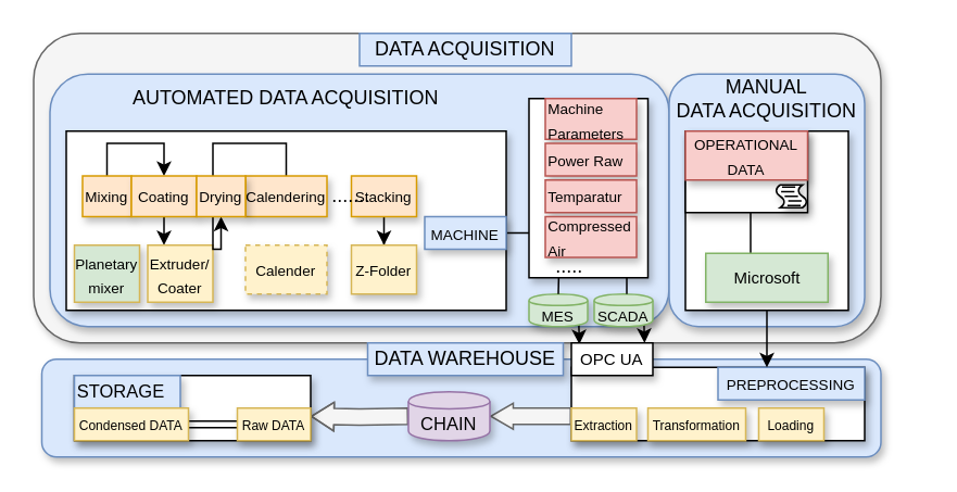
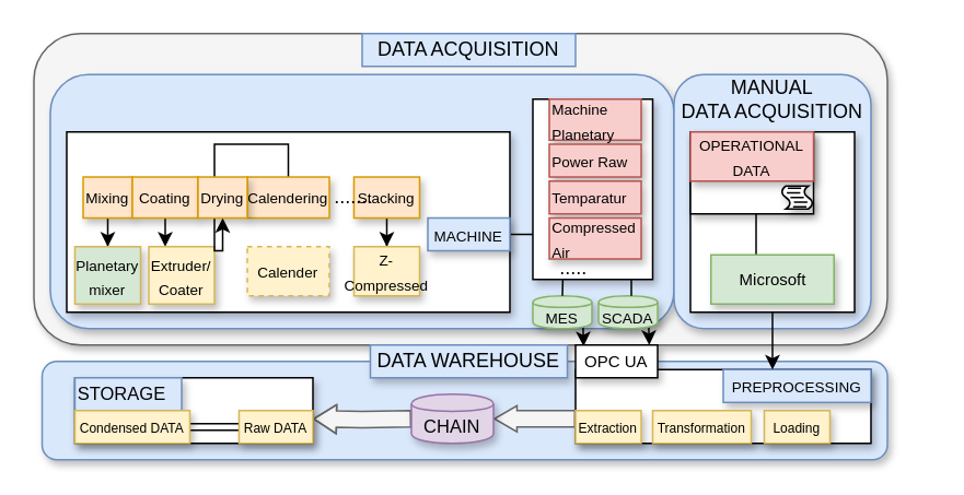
- <mxCell id="5" value="AUTOMATED DATA ACQUISITION" style="text;html=1;strokeColor=none;fillColor=none;align=center;verticalAlign=middle;whiteSpace=wrap;rounded=0;" vertex="1" parent="1"><mxGeometry x="70" y="50" width="210" height="20" as="geometry" /></mxCell>
- <mxCell id="32" value="&lt;font style=&quot;font-size: 9px&quot;&gt;Machine&lt;br&gt;Parameters&lt;/font&gt;" style="text;html=1;strokeColor=#b85450;fillColor=#f8cecc;align=left;verticalAlign=middle;whiteSpace=wrap;rounded=0;shadow=1;" vertex="1" parent="1"><mxGeometry x="334" y="60" width="56" height="25" as="geometry" /></mxCell>
+ <mxCell id="32" value="&lt;font style=&quot;font-size: 9px&quot;&gt;Machine&lt;br&gt;Planetary&lt;/font&gt;" style="text;html=1;strokeColor=#b85450;fillColor=#f8cecc;align=left;verticalAlign=middle;whiteSpace=wrap;rounded=0;shadow=1;" vertex="1" parent="1"><mxGeometry x="334" y="60" width="56" height="25" as="geometry" /></mxCell>
- <mxCell id="12" value="" style="edgeStyle=orthogonalEdgeStyle;rounded=0;orthogonalLoop=1;jettySize=auto;html=1;" edge="1" parent="1" source="13" target="16"><mxGeometry relative="1" as="geometry" /></mxCell>
+ <mxCell id="12" value="" style="edgeStyle=orthogonalEdgeStyle;rounded=0;orthogonalLoop=1;jettySize=auto;html=1;" edge="1" parent="1" source="13" target="14"><mxGeometry relative="1" as="geometry" /></mxCell>
- <mxCell id="23" value="&lt;font style=&quot;font-size: 9px&quot;&gt;Z-Folder&lt;br&gt;&lt;/font&gt;" style="rounded=0;whiteSpace=wrap;html=1;shadow=1;fillColor=#fff2cc;strokeColor=#d6b656;" vertex="1" parent="1"><mxGeometry x="215" y="150" width="40" height="30" as="geometry" /></mxCell>
+ <mxCell id="23" value="&lt;font style=&quot;font-size: 9px&quot;&gt;Z-Compressed&lt;br&gt;&lt;/font&gt;" style="rounded=0;whiteSpace=wrap;html=1;shadow=1;fillColor=#fff2cc;strokeColor=#d6b656;" vertex="1" parent="1"><mxGeometry x="215" y="150" width="40" height="30" as="geometry" /></mxCell>
